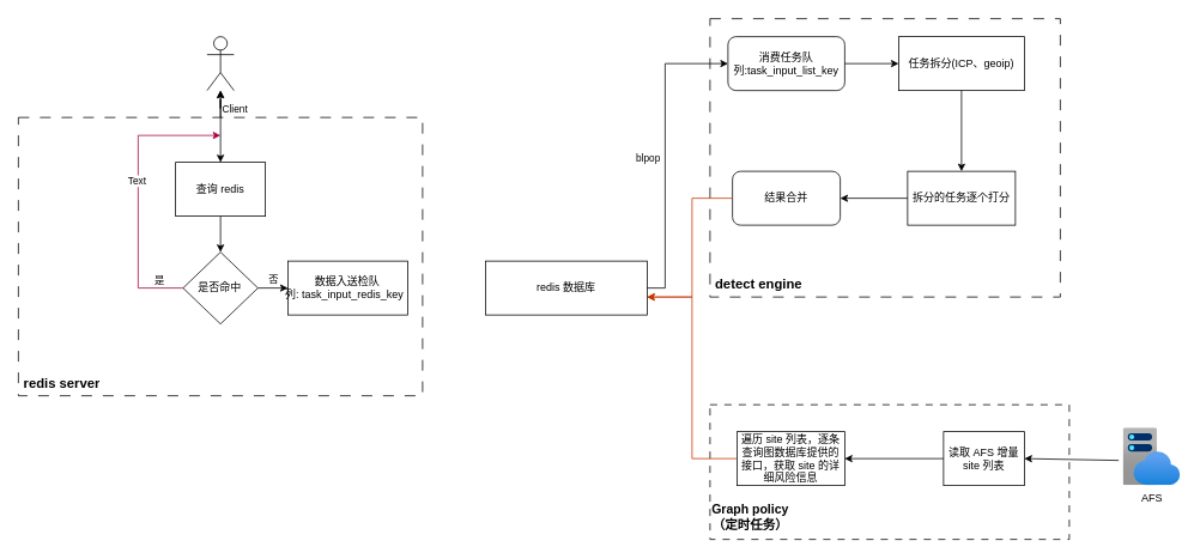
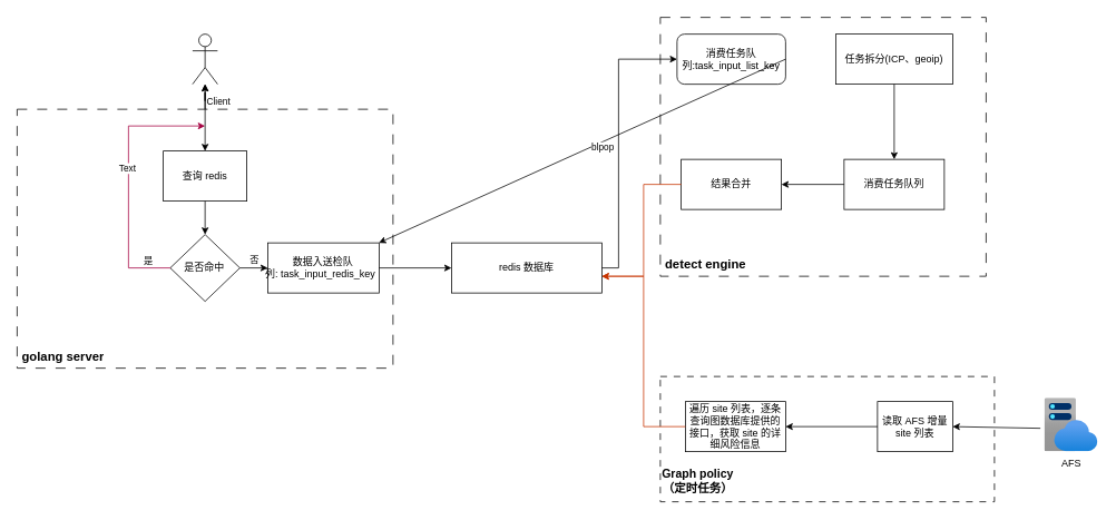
- <mxCell id="24" value="" style="endArrow=classic;html=1;rounded=0;exitX=1;exitY=0.5;exitDx=0;exitDy=0;entryX=0;entryY=0.5;entryDx=0;entryDy=0;" edge="1" parent="19" source="22" target="23"><mxGeometry width="50" height="50" relative="1" as="geometry"><mxPoint x="170" y="-120" as="sourcePoint" /><mxPoint x="280" y="-190" as="targetPoint" /></mxGeometry></mxCell>
+ <mxCell id="24" value="" style="endArrow=classic;html=1;rounded=0;exitX=1;exitY=0.5;exitDx=0;exitDy=0;" edge="1" parent="19" source="22" target="11"><mxGeometry width="50" height="50" relative="1" as="geometry"><mxPoint x="170" y="-120" as="sourcePoint" /><mxPoint x="280" y="-190" as="targetPoint" /></mxGeometry></mxCell>
- <mxCell id="27" value="结果合并" style="whiteSpace=wrap;html=1;rounded=1;" vertex="1" parent="19"><mxGeometry x="25" y="170" width="120" height="60" as="geometry" /></mxCell>
+ <mxCell id="27" value="结果合并" style="rounded=0;whiteSpace=wrap;html=1;" vertex="1" parent="19"><mxGeometry x="25" y="170" width="120" height="60" as="geometry" /></mxCell>
- <mxCell id="25" value="拆分的任务逐个打分" style="rounded=0;whiteSpace=wrap;html=1;" vertex="1" parent="19"><mxGeometry x="220" y="170" width="120" height="60" as="geometry" /></mxCell>
+ <mxCell id="25" value="消费任务队列" style="rounded=0;whiteSpace=wrap;html=1;" vertex="1" parent="19"><mxGeometry x="220" y="170" width="120" height="60" as="geometry" /></mxCell>
+ <mxCell id="18" value="" style="endArrow=classic;html=1;rounded=0;exitX=1;exitY=0.5;exitDx=0;exitDy=0;entryX=0;entryY=0.5;entryDx=0;entryDy=0;" edge="1" parent="1" source="11" target="16"><mxGeometry width="50" height="50" relative="1" as="geometry"><mxPoint x="640" y="500" as="sourcePoint" /><mxPoint x="690" y="450" as="targetPoint" /></mxGeometry></mxCell>
- <mxCell id="4" value="&lt;font style=&quot;font-size: 15px;&quot;&gt;&lt;b&gt;redis server&lt;/b&gt;&lt;/font&gt;" style="text;strokeColor=none;fillColor=none;align=left;verticalAlign=middle;spacingLeft=4;spacingRight=4;overflow=hidden;points=[[0,0.5],[1,0.5]];portConstraint=eastwest;rotatable=0;whiteSpace=wrap;html=1;strokeWidth=5;" vertex="1" parent="2"><mxGeometry y="280" width="116.667" height="30" as="geometry" /></mxCell>
+ <mxCell id="4" value="&lt;font style=&quot;font-size: 15px;&quot;&gt;&lt;b&gt;golang server&lt;/b&gt;&lt;/font&gt;" style="text;strokeColor=none;fillColor=none;align=left;verticalAlign=middle;spacingLeft=4;spacingRight=4;overflow=hidden;points=[[0,0.5],[1,0.5]];portConstraint=eastwest;rotatable=0;whiteSpace=wrap;html=1;strokeWidth=5;" vertex="1" parent="2"><mxGeometry y="280" width="116.667" height="30" as="geometry" /></mxCell>
